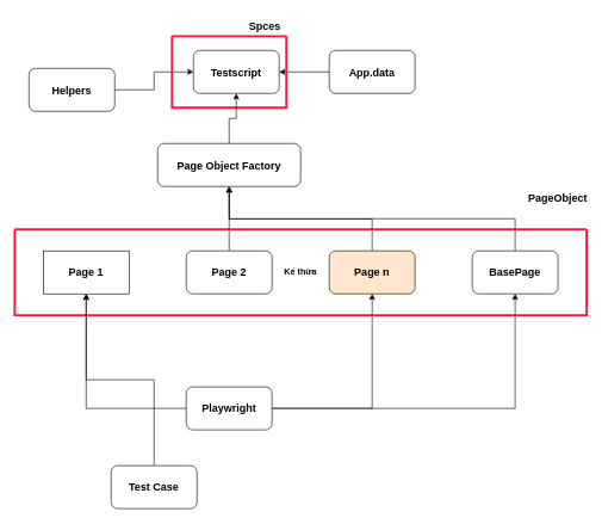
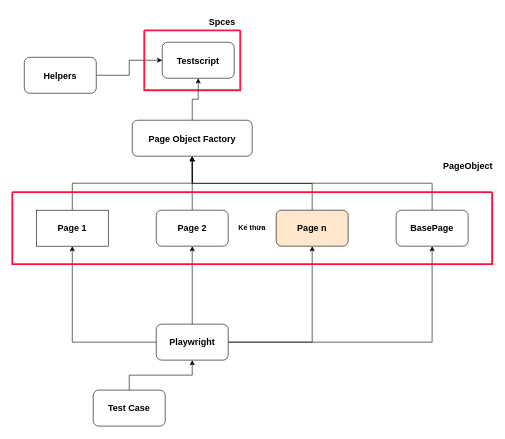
- <mxCell id="19" style="edgeStyle=orthogonalEdgeStyle;rounded=0;orthogonalLoop=1;jettySize=auto;html=1;exitX=0;exitY=0.5;exitDx=0;exitDy=0;entryX=1;entryY=0.5;entryDx=0;entryDy=0;" edge="1" parent="1" source="20" target="9"><mxGeometry relative="1" as="geometry" /></mxCell>
- <mxCell id="20" value="&lt;b&gt;&lt;font style=&quot;font-size: 15px;&quot;&gt;App.data&lt;/font&gt;&lt;/b&gt;" style="rounded=1;whiteSpace=wrap;html=1;" vertex="1" parent="1"><mxGeometry x="460" y="70" width="120" height="60" as="geometry" /></mxCell>
+ <mxCell id="13" style="edgeStyle=orthogonalEdgeStyle;rounded=0;orthogonalLoop=1;jettySize=auto;html=1;exitX=0.5;exitY=0;exitDx=0;exitDy=0;entryX=0.5;entryY=1;entryDx=0;entryDy=0;" edge="1" parent="1" source="14" target="27"><mxGeometry relative="1" as="geometry" /></mxCell>
+ <mxCell id="2" style="edgeStyle=orthogonalEdgeStyle;rounded=0;orthogonalLoop=1;jettySize=auto;html=1;exitX=0.5;exitY=0;exitDx=0;exitDy=0;entryX=0.5;entryY=1;entryDx=0;entryDy=0;" edge="1" parent="1" source="6" target="12"><mxGeometry relative="1" as="geometry" /></mxCell>
- <mxCell id="28" style="edgeStyle=orthogonalEdgeStyle;rounded=0;orthogonalLoop=1;jettySize=auto;html=1;exitX=0.5;exitY=0;exitDx=0;exitDy=0;" edge="1" parent="1" source="29" target="14"><mxGeometry relative="1" as="geometry" /></mxCell>
+ <mxCell id="28" style="edgeStyle=orthogonalEdgeStyle;rounded=0;orthogonalLoop=1;jettySize=auto;html=1;exitX=0.5;exitY=0;exitDx=0;exitDy=0;entryX=0.5;entryY=1;entryDx=0;entryDy=0;" edge="1" parent="1" source="29" target="6"><mxGeometry relative="1" as="geometry" /></mxCell>
